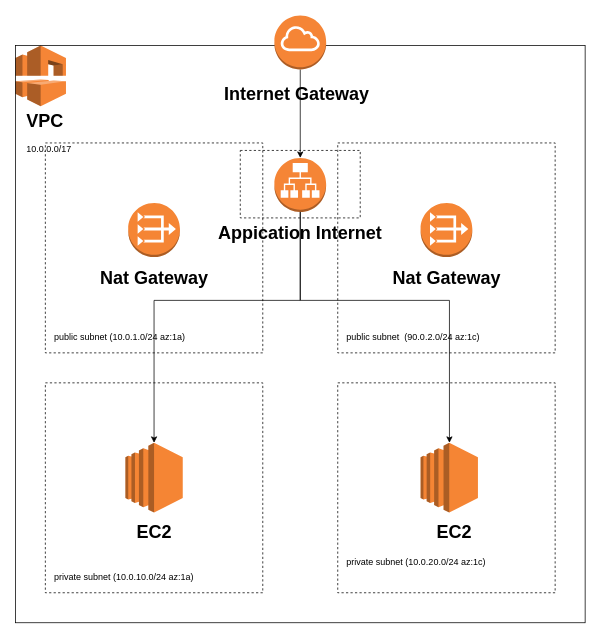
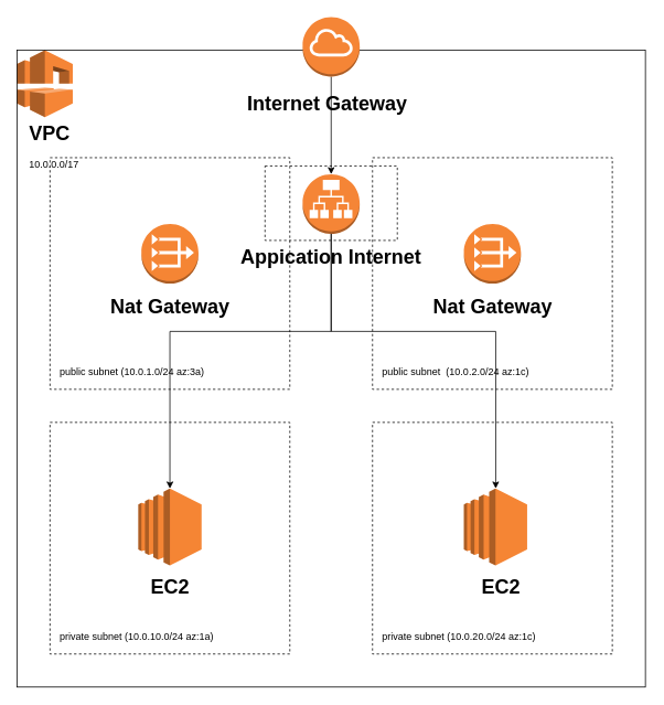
- <mxCell id="25" value="public subnet (10.0.1.0/24 az:1a)" style="text;html=1;strokeColor=none;fillColor=none;align=left;verticalAlign=middle;whiteSpace=wrap;rounded=0;dashed=1;" vertex="1" parent="1"><mxGeometry x="70" y="440" width="190" height="20" as="geometry" /></mxCell>
+ <mxCell id="25" value="public subnet (10.0.1.0/24 az:3a)" style="text;html=1;strokeColor=none;fillColor=none;align=left;verticalAlign=middle;whiteSpace=wrap;rounded=0;dashed=1;" vertex="1" parent="1"><mxGeometry x="70" y="440" width="190" height="20" as="geometry" /></mxCell>
- <mxCell id="27" value="public subnet&amp;nbsp;&amp;nbsp;(90.0.2.0/24 az:1c)" style="text;html=1;strokeColor=none;fillColor=none;align=left;verticalAlign=middle;whiteSpace=wrap;rounded=0;dashed=1;" vertex="1" parent="1"><mxGeometry x="460" y="440" width="190" height="20" as="geometry" /></mxCell>
+ <mxCell id="27" value="public subnet&amp;nbsp;&amp;nbsp;(10.0.2.0/24 az:1c)" style="text;html=1;strokeColor=none;fillColor=none;align=left;verticalAlign=middle;whiteSpace=wrap;rounded=0;dashed=1;" vertex="1" parent="1"><mxGeometry x="460" y="440" width="190" height="20" as="geometry" /></mxCell>
- <mxCell id="28" value="private subnet (10.0.20.0/24 az:1c)" style="text;html=1;strokeColor=none;fillColor=none;align=left;verticalAlign=middle;whiteSpace=wrap;rounded=0;dashed=1;" vertex="1" parent="1"><mxGeometry x="460" y="740" width="200" height="20" as="geometry" /></mxCell>
+ <mxCell id="28" value="private subnet (10.0.20.0/24 az:1c)" style="text;html=1;strokeColor=none;fillColor=none;align=left;verticalAlign=middle;whiteSpace=wrap;rounded=0;dashed=1;" vertex="1" parent="1"><mxGeometry x="460" y="760" width="200" height="20" as="geometry" /></mxCell>
